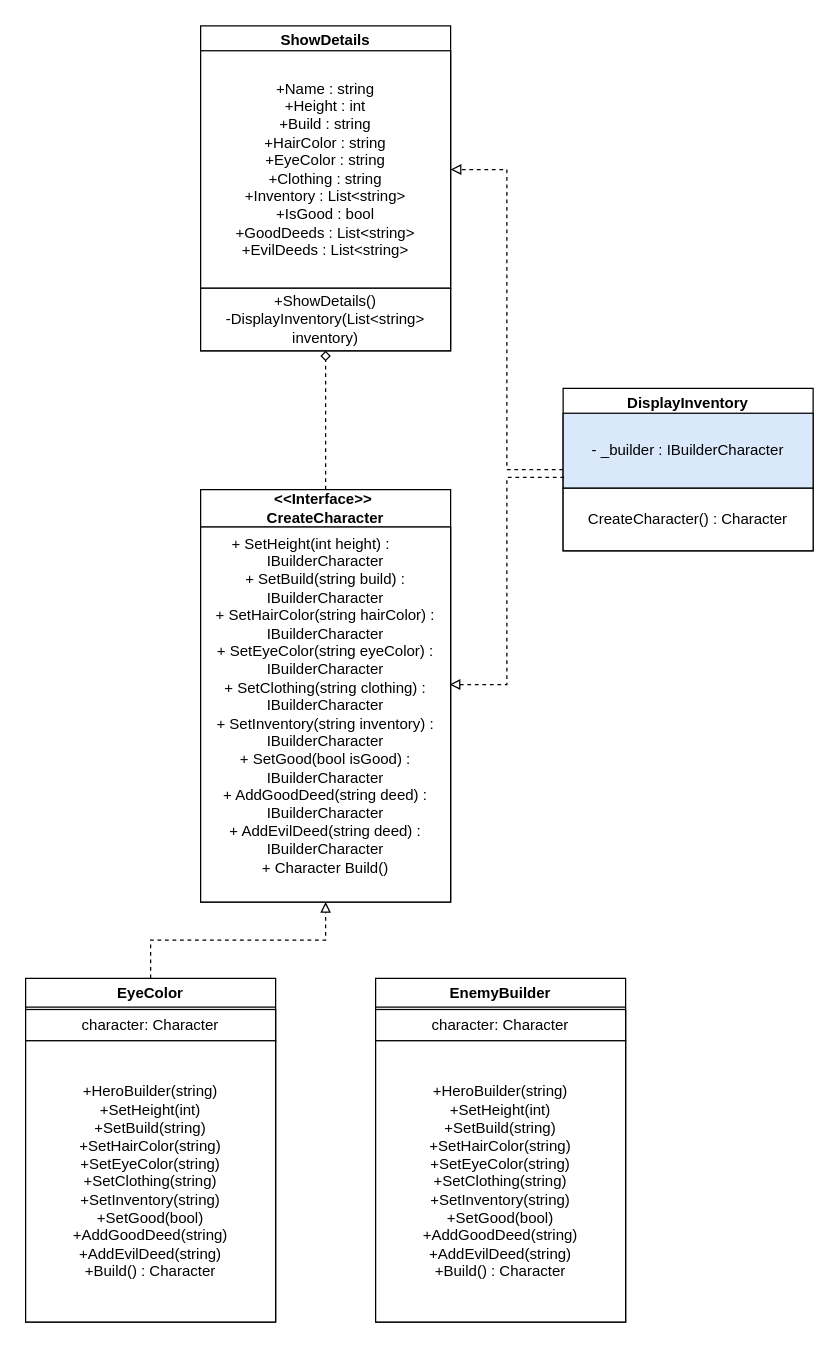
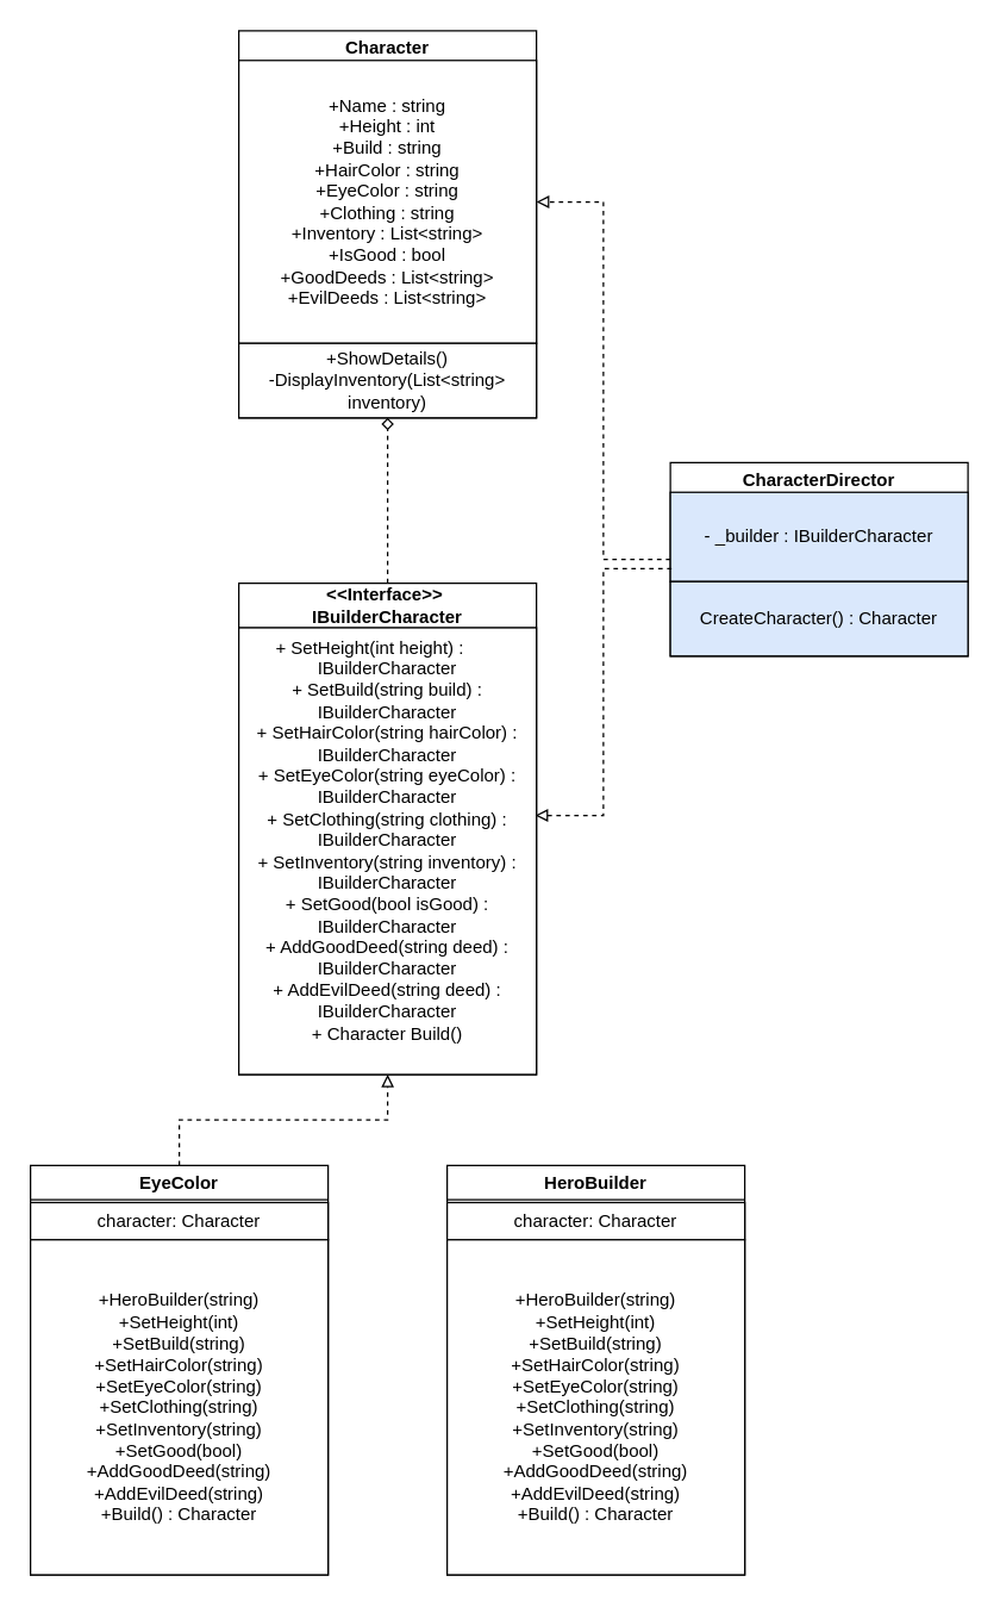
- <mxCell id="12" value="ShowDetails" style="swimlane;whiteSpace=wrap;html=1;" vertex="1" parent="1"><mxGeometry x="160" y="20" width="200" height="260" as="geometry" /></mxCell>
+ <mxCell id="12" value="Character" style="swimlane;whiteSpace=wrap;html=1;" vertex="1" parent="1"><mxGeometry x="160" y="20" width="200" height="260" as="geometry" /></mxCell>
- <mxCell id="16" value="DisplayInventory" style="swimlane;whiteSpace=wrap;html=1;" vertex="1" parent="1"><mxGeometry x="450" y="310" width="200" height="130" as="geometry" /></mxCell>
+ <mxCell id="16" value="CharacterDirector" style="swimlane;whiteSpace=wrap;html=1;" vertex="1" parent="1"><mxGeometry x="450" y="310" width="200" height="130" as="geometry" /></mxCell>
- <mxCell id="3" value="&amp;lt;&amp;lt;Interface&amp;gt;&amp;gt;&amp;nbsp;&lt;br&gt;CreateCharacter" style="swimlane;whiteSpace=wrap;html=1;startSize=30;" vertex="1" parent="1"><mxGeometry x="160" y="391" width="200" height="330" as="geometry" /></mxCell>
+ <mxCell id="3" value="&amp;lt;&amp;lt;Interface&amp;gt;&amp;gt;&amp;nbsp;&lt;br&gt;IBuilderCharacter" style="swimlane;whiteSpace=wrap;html=1;startSize=30;" vertex="1" parent="1"><mxGeometry x="160" y="391" width="200" height="330" as="geometry" /></mxCell>
- <mxCell id="18" value="CreateCharacter() :&amp;nbsp;Character" style="rounded=0;whiteSpace=wrap;html=1;" vertex="1" parent="16"><mxGeometry y="80" width="200" height="50" as="geometry" /></mxCell>
+ <mxCell id="18" value="CreateCharacter() :&amp;nbsp;Character" style="rounded=0;whiteSpace=wrap;html=1;fillColor=#dae8fc;" vertex="1" parent="16"><mxGeometry y="80" width="200" height="50" as="geometry" /></mxCell>
- <mxCell id="9" value="EnemyBuilder" style="swimlane;whiteSpace=wrap;html=1;" vertex="1" parent="1"><mxGeometry x="300" y="782" width="200" height="275" as="geometry" /></mxCell>
+ <mxCell id="9" value="HeroBuilder" style="swimlane;whiteSpace=wrap;html=1;" vertex="1" parent="1"><mxGeometry x="300" y="782" width="200" height="275" as="geometry" /></mxCell>
